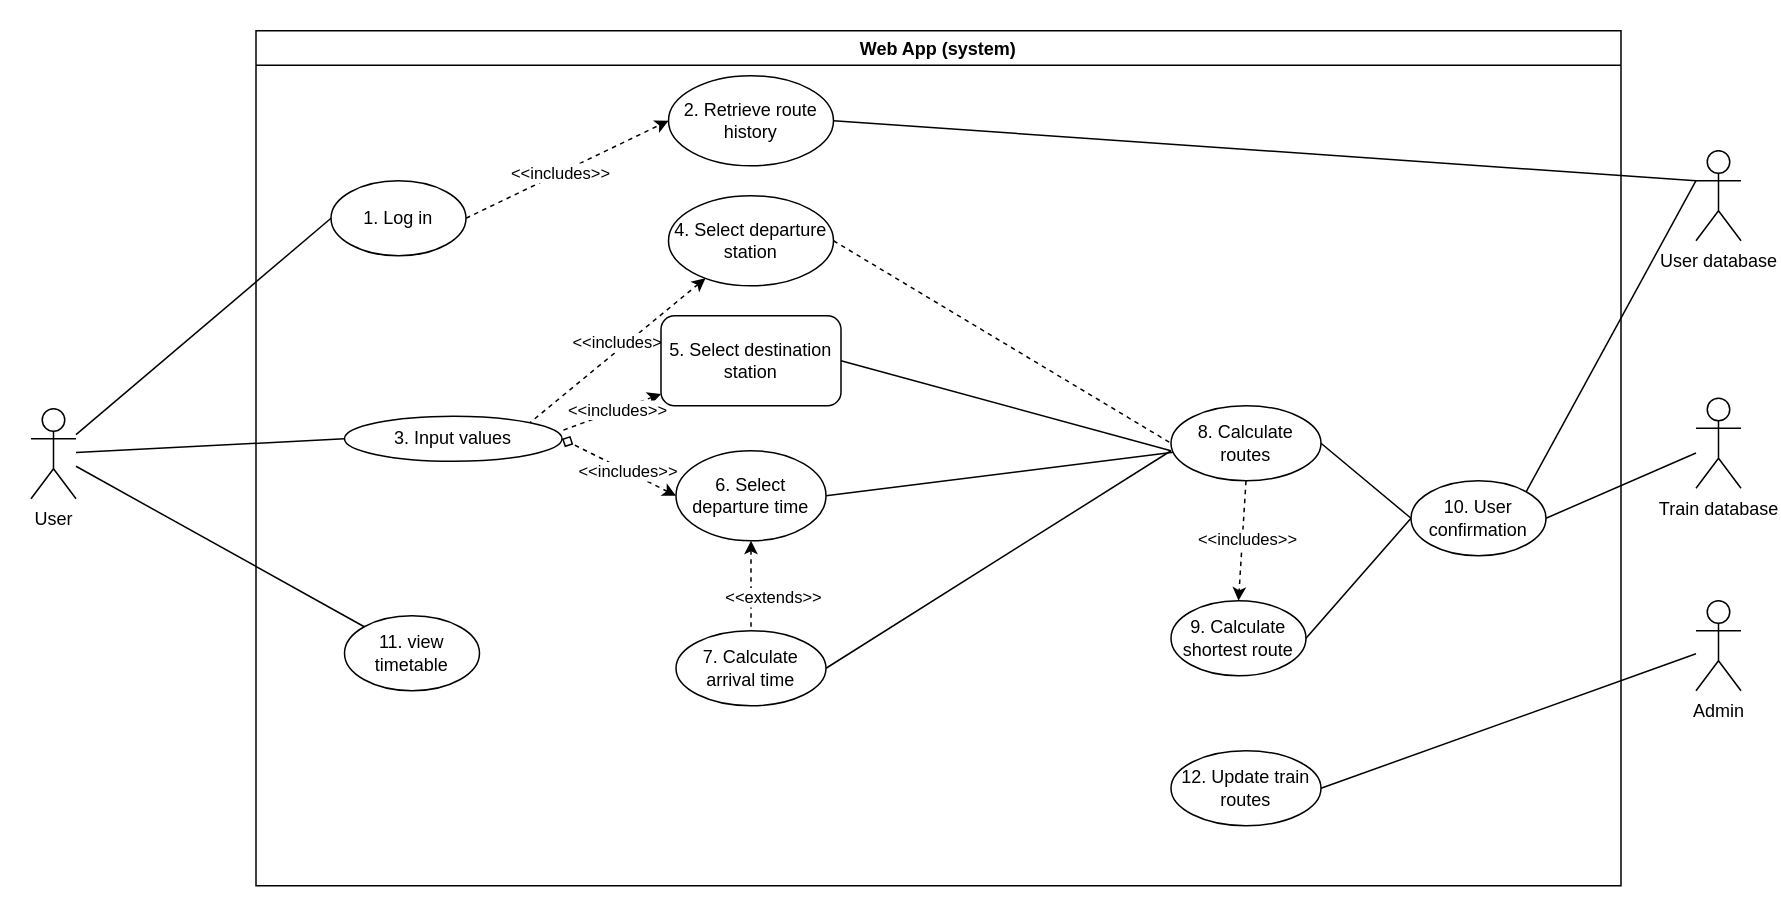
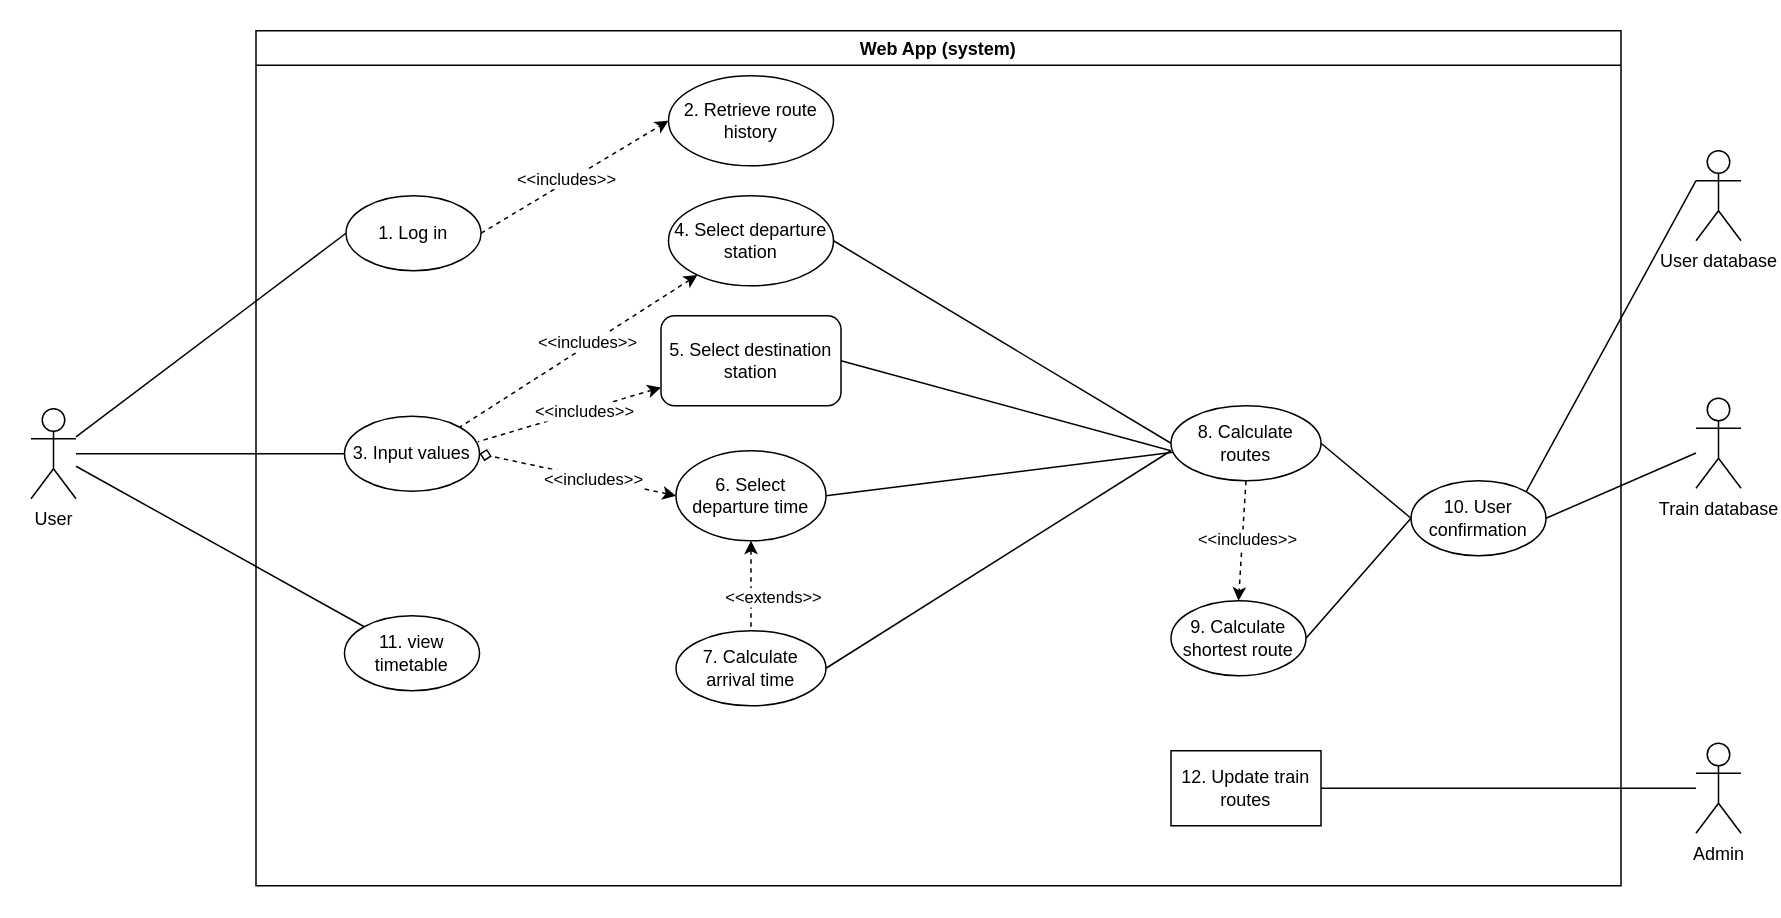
- <mxCell id="37" style="edgeStyle=none;rounded=0;orthogonalLoop=1;jettySize=auto;html=1;exitX=1;exitY=0.5;exitDx=0;exitDy=0;entryX=0;entryY=0.333;entryDx=0;entryDy=0;entryPerimeter=0;endArrow=none;endFill=0;strokeColor=#000000;" parent="1" source="19" target="36" edge="1"><mxGeometry relative="1" as="geometry" /></mxCell>
- <mxCell id="18" value="1. Log in" style="ellipse;whiteSpace=wrap;html=1;fillColor=#FFFFFF;" parent="2" vertex="1"><mxGeometry x="50" y="100" width="90" height="50" as="geometry" /></mxCell>
+ <mxCell id="18" value="1. Log in" style="ellipse;whiteSpace=wrap;html=1;fillColor=#FFFFFF;" parent="2" vertex="1"><mxGeometry x="60" y="110" width="90" height="50" as="geometry" /></mxCell>
- <mxCell id="6" style="edgeStyle=none;rounded=0;orthogonalLoop=1;jettySize=auto;html=1;exitX=1;exitY=0.5;exitDx=0;exitDy=0;entryX=0;entryY=0.5;entryDx=0;entryDy=0;endArrow=none;endFill=0;dashed=1;" parent="2" source="7" target="15" edge="1"><mxGeometry relative="1" as="geometry" /></mxCell>
+ <mxCell id="6" style="edgeStyle=none;rounded=0;orthogonalLoop=1;jettySize=auto;html=1;exitX=1;exitY=0.5;exitDx=0;exitDy=0;entryX=0;entryY=0.5;entryDx=0;entryDy=0;endArrow=none;endFill=0;" parent="2" source="7" target="15" edge="1"><mxGeometry relative="1" as="geometry" /></mxCell>
- <mxCell id="3" value="3. Input values" style="ellipse;whiteSpace=wrap;html=1;fillColor=#FFFFFF;" parent="2" vertex="1"><mxGeometry x="59" y="257" width="145" height="30" as="geometry" /></mxCell>
+ <mxCell id="3" value="3. Input values" style="ellipse;whiteSpace=wrap;html=1;fillColor=#FFFFFF;" parent="2" vertex="1"><mxGeometry x="59" y="257" width="90" height="50" as="geometry" /></mxCell>
- <mxCell id="38" value="Admin" style="shape=umlActor;verticalLabelPosition=bottom;verticalAlign=top;html=1;outlineConnect=0;fillColor=#FFFFFF;" parent="1" vertex="1"><mxGeometry x="1130" y="400" width="30" height="60" as="geometry" /></mxCell>
+ <mxCell id="38" value="Admin" style="shape=umlActor;verticalLabelPosition=bottom;verticalAlign=top;html=1;outlineConnect=0;fillColor=#FFFFFF;" parent="1" vertex="1"><mxGeometry x="1130" y="495" width="30" height="60" as="geometry" /></mxCell>
- <mxCell id="23" value="12. Update train routes" style="ellipse;whiteSpace=wrap;html=1;fillColor=#FFFFFF;" parent="2" vertex="1"><mxGeometry x="610" y="480" width="100" height="50" as="geometry" /></mxCell>
+ <mxCell id="23" value="12. Update train routes" style="whiteSpace=wrap;html=1;fillColor=#FFFFFF;rounded=0;" parent="2" vertex="1"><mxGeometry x="610" y="480" width="100" height="50" as="geometry" /></mxCell>
